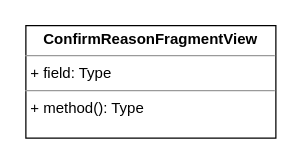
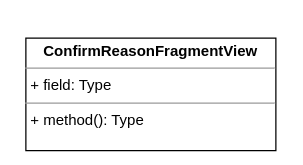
- <mxCell id="2" value="&lt;p style=&quot;margin: 0px ; margin-top: 4px ; text-align: center&quot;&gt;&lt;b&gt;ConfirmReasonFragmentView&lt;/b&gt;&lt;/p&gt;&lt;hr size=&quot;1&quot;&gt;&lt;p style=&quot;margin: 0px ; margin-left: 4px&quot;&gt;+ field: Type&lt;/p&gt;&lt;hr size=&quot;1&quot;&gt;&lt;p style=&quot;margin: 0px ; margin-left: 4px&quot;&gt;+ method(): Type&lt;/p&gt;" style="verticalAlign=top;align=left;overflow=fill;fontSize=12;fontFamily=Helvetica;html=1;" vertex="1" parent="1"><mxGeometry x="20" y="20" width="200" height="90" as="geometry" /></mxCell>
+ <mxCell id="2" value="&lt;p style=&quot;margin: 0px ; margin-top: 4px ; text-align: center&quot;&gt;&lt;b&gt;ConfirmReasonFragmentView&lt;/b&gt;&lt;/p&gt;&lt;hr size=&quot;1&quot;&gt;&lt;p style=&quot;margin: 0px ; margin-left: 4px&quot;&gt;+ field: Type&lt;/p&gt;&lt;hr size=&quot;1&quot;&gt;&lt;p style=&quot;margin: 0px ; margin-left: 4px&quot;&gt;+ method(): Type&lt;/p&gt;" style="verticalAlign=top;align=left;overflow=fill;fontSize=12;fontFamily=Helvetica;html=1;" vertex="1" parent="1"><mxGeometry x="20" y="30" width="200" height="90" as="geometry" /></mxCell>
